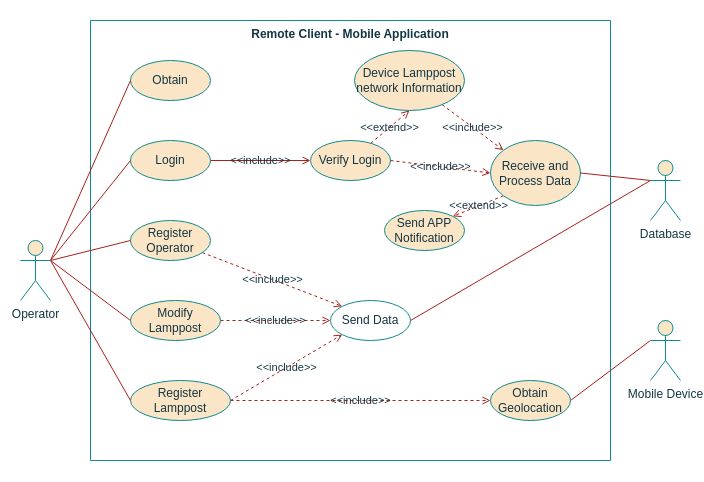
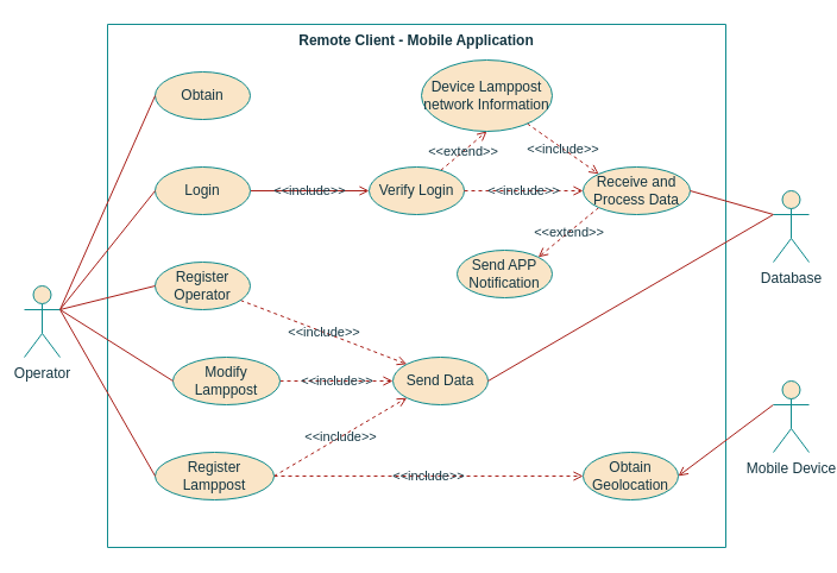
- <mxCell id="21" value="Receive and Process Data" style="ellipse;whiteSpace=wrap;html=1;fillColor=#FAE5C7;strokeColor=#0F8B8D;fontColor=#143642;" parent="2" vertex="1"><mxGeometry x="400" y="120" width="90" height="65" as="geometry" /></mxCell>
+ <mxCell id="21" value="Receive and Process Data" style="ellipse;whiteSpace=wrap;html=1;fillColor=#FAE5C7;strokeColor=#0F8B8D;fontColor=#143642;" parent="2" vertex="1"><mxGeometry x="400" y="120" width="90" height="40" as="geometry" /></mxCell>
- <mxCell id="9" value="&lt;div&gt;Modify Lamppost&lt;br&gt;&lt;/div&gt;" style="ellipse;whiteSpace=wrap;html=1;fillColor=#FAE5C7;strokeColor=#0F8B8D;fontColor=#143642;" parent="2" vertex="1"><mxGeometry x="40" y="280" width="90" height="40" as="geometry" /></mxCell>
+ <mxCell id="9" value="&lt;div&gt;Modify Lamppost&lt;br&gt;&lt;/div&gt;" style="ellipse;whiteSpace=wrap;html=1;fillColor=#FAE5C7;strokeColor=#0F8B8D;fontColor=#143642;" parent="2" vertex="1"><mxGeometry x="55" y="280" width="90" height="40" as="geometry" /></mxCell>
- <mxCell id="14" value="Send Data" style="ellipse;whiteSpace=wrap;html=1;fillColor=#ffffff;strokeColor=#0F8B8D;fontColor=#143642;" parent="2" vertex="1"><mxGeometry x="240" y="280" width="80" height="40" as="geometry" /></mxCell>
+ <mxCell id="14" value="Send Data" style="ellipse;whiteSpace=wrap;html=1;fillColor=#FAE5C7;strokeColor=#0F8B8D;fontColor=#143642;" parent="2" vertex="1"><mxGeometry x="240" y="280" width="80" height="40" as="geometry" /></mxCell>
- <mxCell id="23" style="edgeStyle=none;rounded=0;orthogonalLoop=1;jettySize=auto;html=1;exitX=0;exitY=0.333;exitDx=0;exitDy=0;exitPerimeter=0;entryX=1;entryY=0.5;entryDx=0;entryDy=0;endArrow=none;endFill=0;labelBackgroundColor=#DAD2D8;strokeColor=#A8201A;fontColor=#143642;" parent="1" source="24" target="13" edge="1"><mxGeometry relative="1" as="geometry" /></mxCell>
+ <mxCell id="23" style="edgeStyle=none;rounded=0;orthogonalLoop=1;jettySize=auto;html=1;exitX=0;exitY=0.333;exitDx=0;exitDy=0;exitPerimeter=0;entryX=1;entryY=0.5;entryDx=0;entryDy=0;endArrow=open;endFill=0;labelBackgroundColor=#DAD2D8;strokeColor=#A8201A;fontColor=#143642;" parent="1" source="24" target="13" edge="1"><mxGeometry relative="1" as="geometry" /></mxCell>
